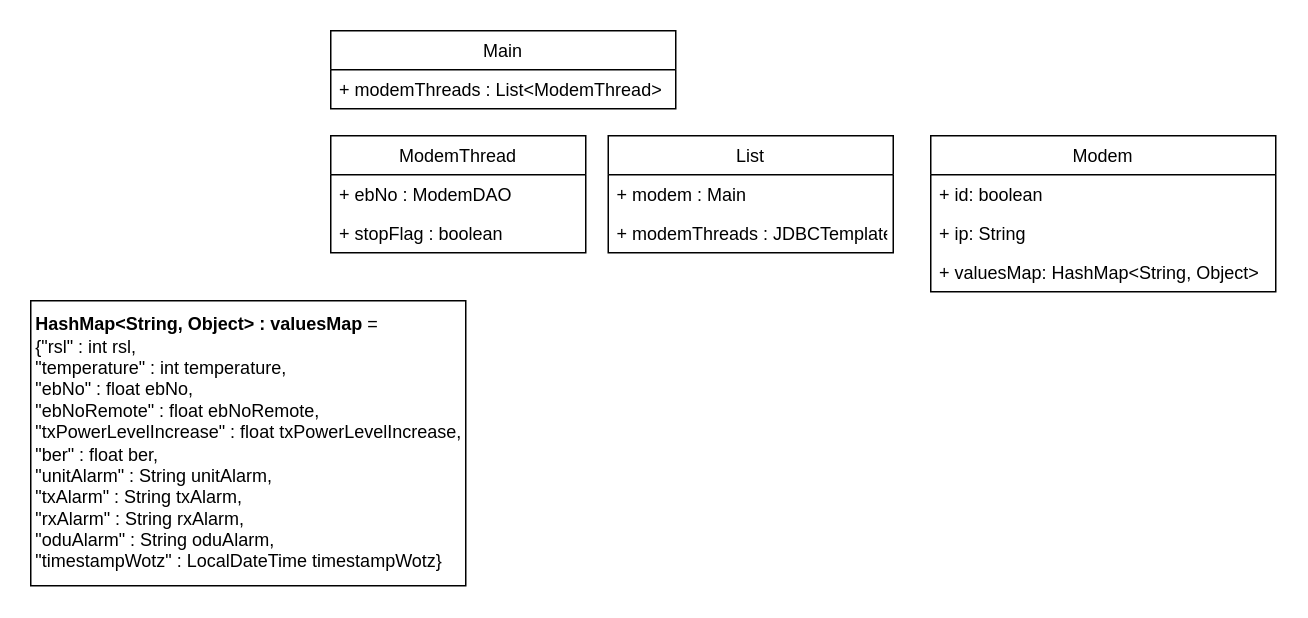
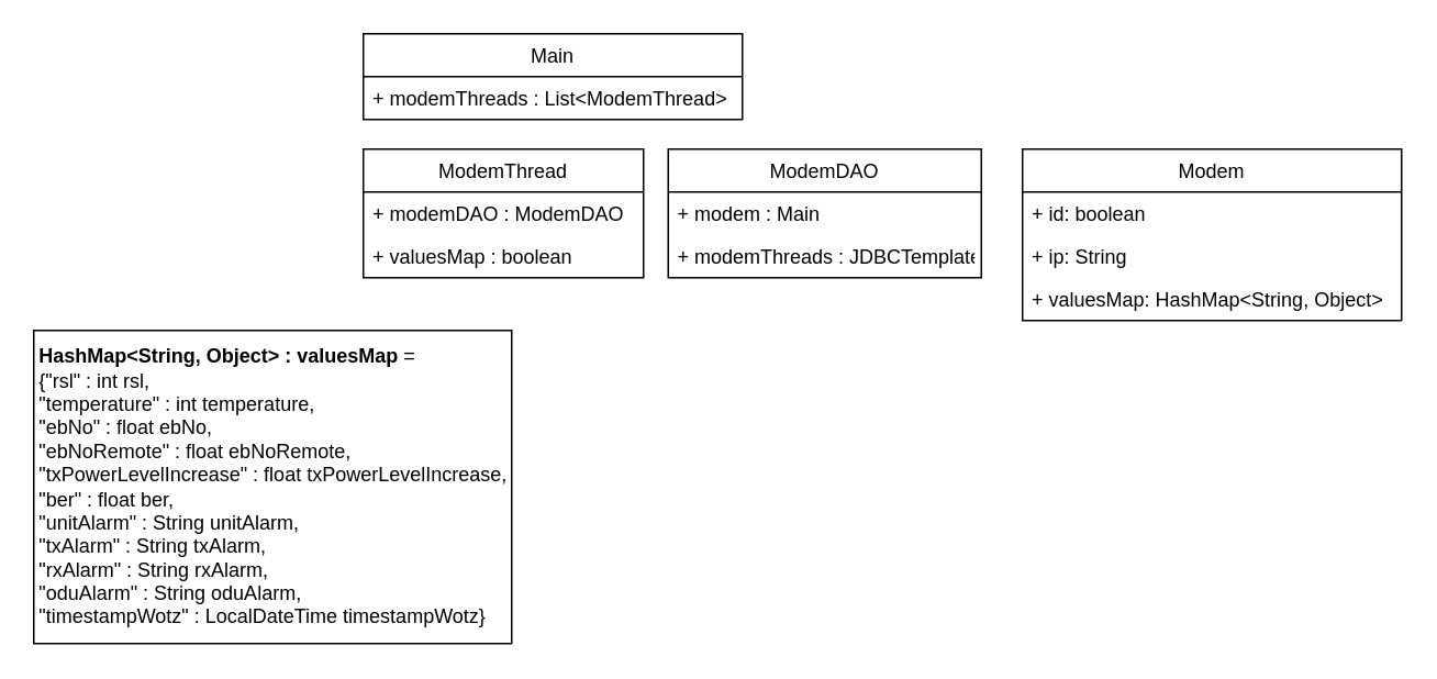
- <mxCell id="2" value="List" style="swimlane;fontStyle=0;childLayout=stackLayout;horizontal=1;startSize=26;fillColor=none;horizontalStack=0;resizeParent=1;resizeParentMax=0;resizeLast=0;collapsible=1;marginBottom=0;" vertex="1" parent="1"><mxGeometry x="405" y="90" width="190" height="78" as="geometry" /></mxCell>
+ <mxCell id="2" value="ModemDAO" style="swimlane;fontStyle=0;childLayout=stackLayout;horizontal=1;startSize=26;fillColor=none;horizontalStack=0;resizeParent=1;resizeParentMax=0;resizeLast=0;collapsible=1;marginBottom=0;" vertex="1" parent="1"><mxGeometry x="405" y="90" width="190" height="78" as="geometry" /></mxCell>
- <mxCell id="11" value="+ ebNo : ModemDAO" style="text;strokeColor=none;fillColor=none;align=left;verticalAlign=top;spacingLeft=4;spacingRight=4;overflow=hidden;rotatable=0;points=[[0,0.5],[1,0.5]];portConstraint=eastwest;labelBackgroundColor=none;fontFamily=Helvetica;fontColor=#000000;" vertex="1" parent="10"><mxGeometry y="26" width="170" height="26" as="geometry" /></mxCell>
+ <mxCell id="11" value="+ modemDAO : ModemDAO" style="text;strokeColor=none;fillColor=none;align=left;verticalAlign=top;spacingLeft=4;spacingRight=4;overflow=hidden;rotatable=0;points=[[0,0.5],[1,0.5]];portConstraint=eastwest;labelBackgroundColor=none;fontFamily=Helvetica;fontColor=#000000;" vertex="1" parent="10"><mxGeometry y="26" width="170" height="26" as="geometry" /></mxCell>
- <mxCell id="12" value="+ stopFlag : boolean" style="text;strokeColor=none;fillColor=none;align=left;verticalAlign=top;spacingLeft=4;spacingRight=4;overflow=hidden;rotatable=0;points=[[0,0.5],[1,0.5]];portConstraint=eastwest;labelBackgroundColor=none;fontFamily=Helvetica;fontColor=#000000;" vertex="1" parent="10"><mxGeometry y="52" width="170" height="26" as="geometry" /></mxCell>
+ <mxCell id="12" value="+ valuesMap : boolean" style="text;strokeColor=none;fillColor=none;align=left;verticalAlign=top;spacingLeft=4;spacingRight=4;overflow=hidden;rotatable=0;points=[[0,0.5],[1,0.5]];portConstraint=eastwest;labelBackgroundColor=none;fontFamily=Helvetica;fontColor=#000000;" vertex="1" parent="10"><mxGeometry y="52" width="170" height="26" as="geometry" /></mxCell>
